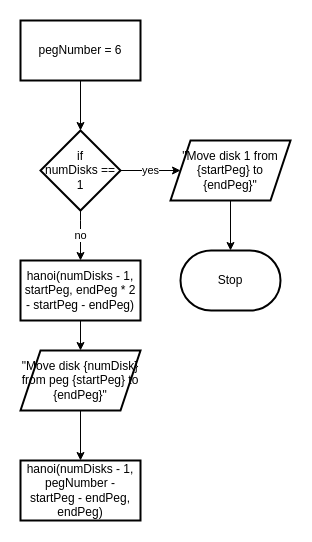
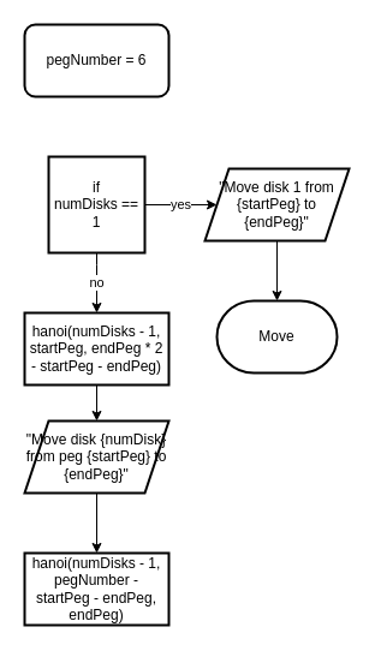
- <mxCell id="14" value="pegNumber = 6" style="whiteSpace=wrap;html=1;strokeWidth=2;" vertex="1" parent="1"><mxGeometry x="20" y="20" width="120" height="60" as="geometry" /></mxCell>
+ <mxCell id="14" value="pegNumber = 6" style="whiteSpace=wrap;html=1;strokeWidth=2;rounded=1;" vertex="1" parent="1"><mxGeometry x="20" y="20" width="120" height="60" as="geometry" /></mxCell>
- <mxCell id="13" value="" style="edgeStyle=none;html=1;" edge="1" parent="1" source="14" target="4"><mxGeometry relative="1" as="geometry" /></mxCell>
- <mxCell id="4" value="if&lt;br&gt;numDisks == 1" style="rhombus;whiteSpace=wrap;html=1;strokeWidth=2;" vertex="1" parent="1"><mxGeometry x="40" y="130" width="80" height="80" as="geometry" /></mxCell>
+ <mxCell id="4" value="if&lt;br&gt;numDisks == 1" style="whiteSpace=wrap;html=1;strokeWidth=2;rounded=0;" vertex="1" parent="1"><mxGeometry x="40" y="130" width="80" height="80" as="geometry" /></mxCell>
- <mxCell id="12" value="Stop" style="strokeWidth=2;html=1;shape=mxgraph.flowchart.terminator;whiteSpace=wrap;" vertex="1" parent="1"><mxGeometry x="180" y="250" width="100" height="60" as="geometry" /></mxCell>
+ <mxCell id="12" value="Move" style="strokeWidth=2;html=1;shape=mxgraph.flowchart.terminator;whiteSpace=wrap;" vertex="1" parent="1"><mxGeometry x="180" y="250" width="100" height="60" as="geometry" /></mxCell>
